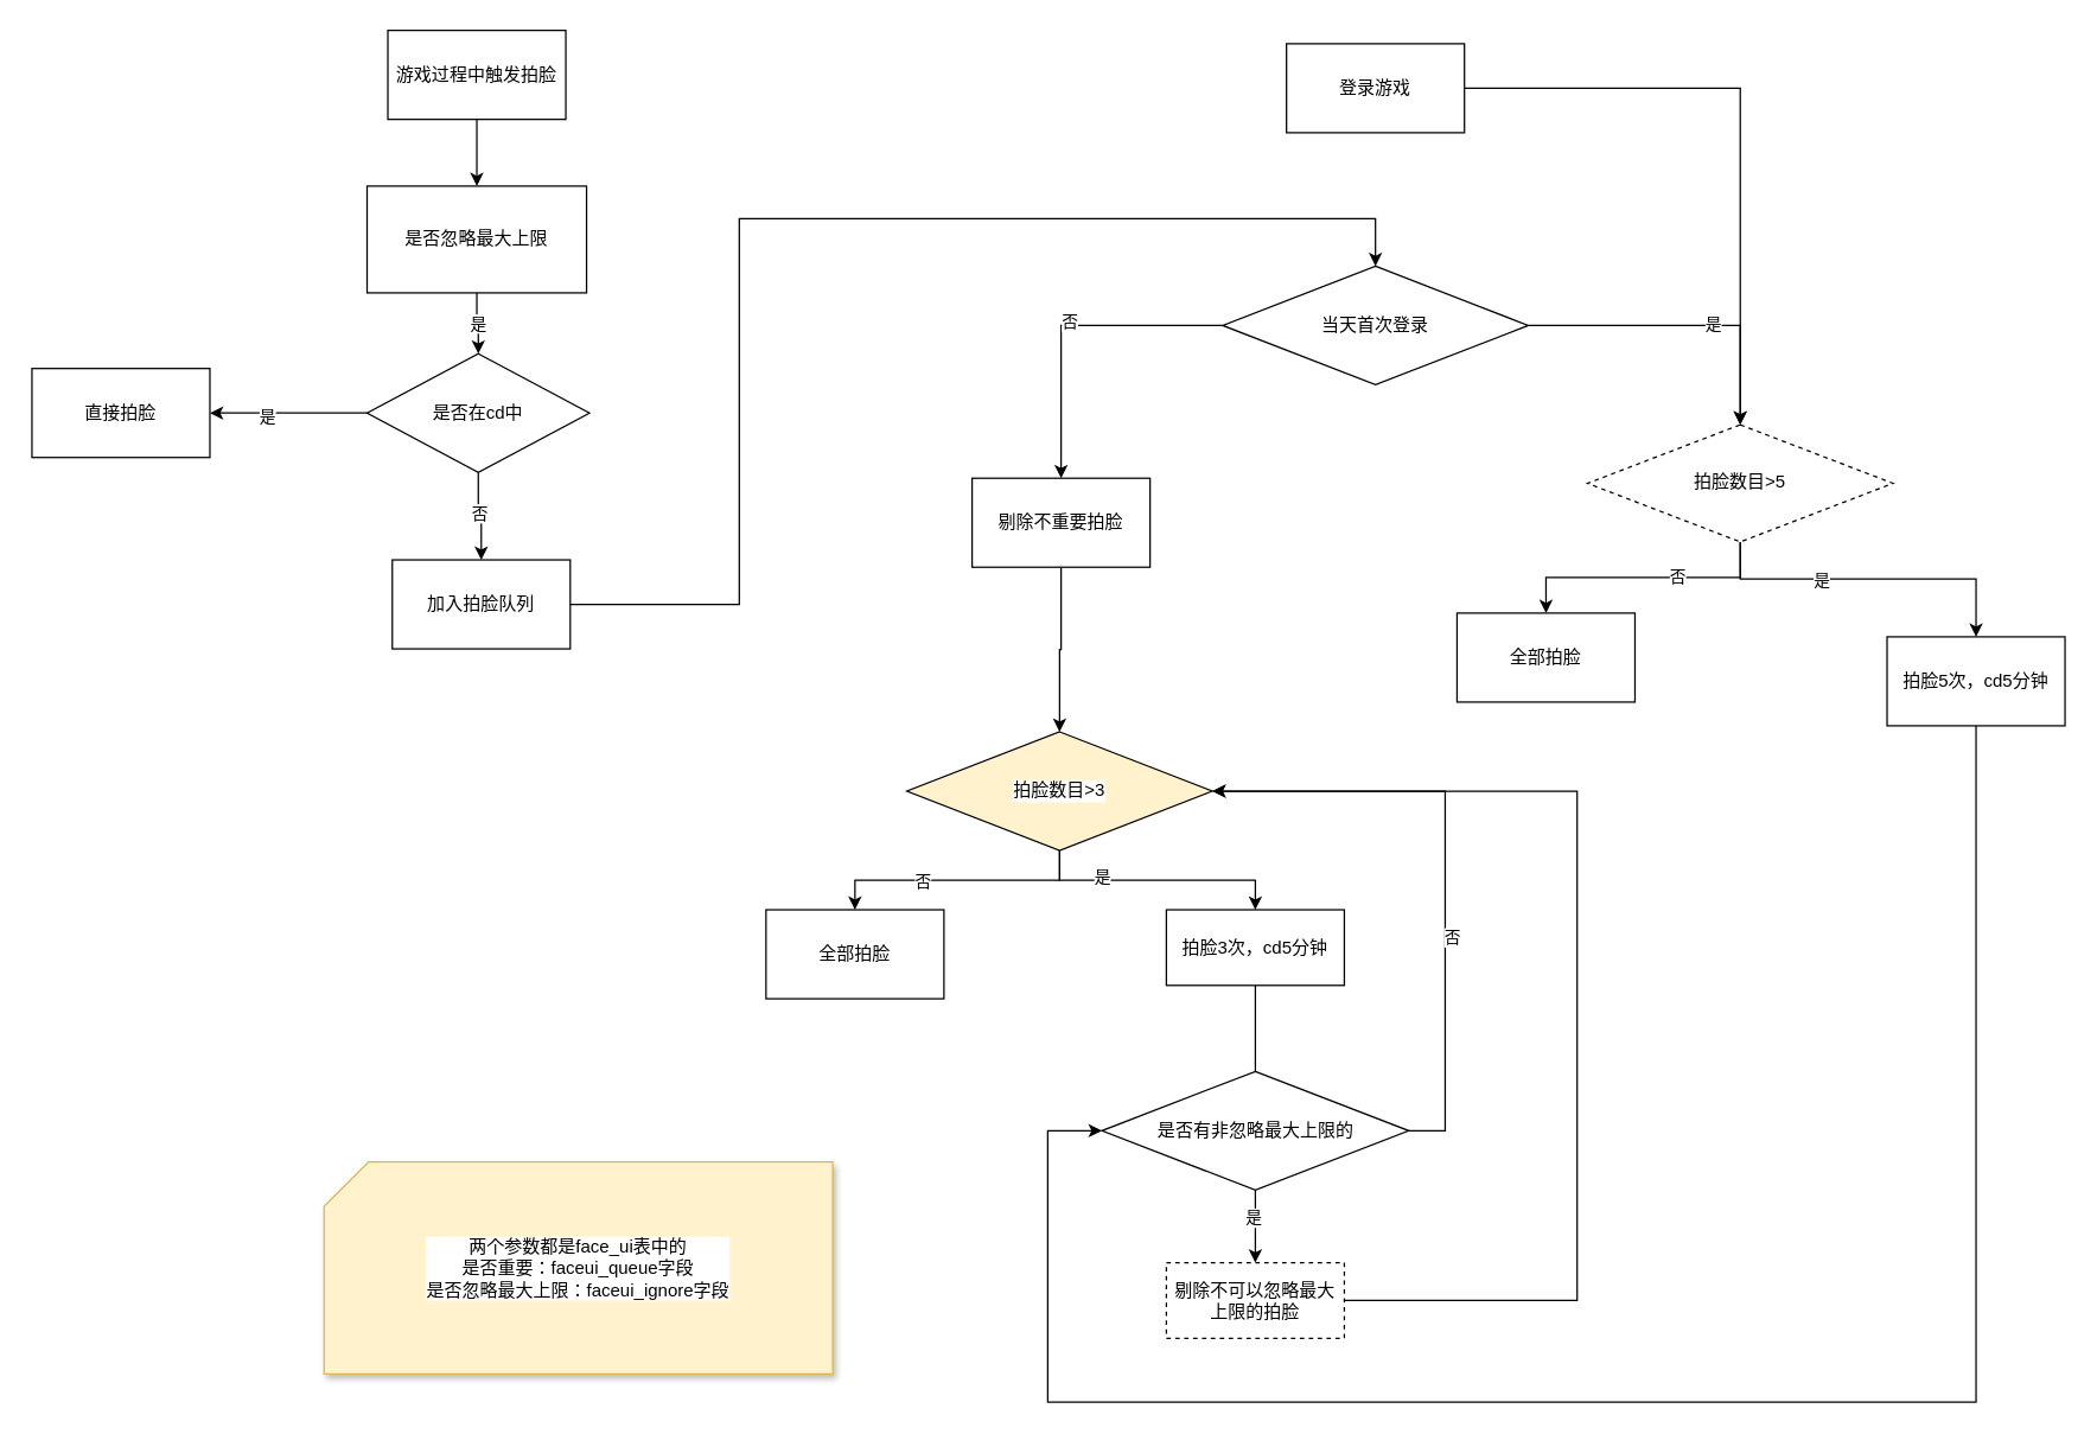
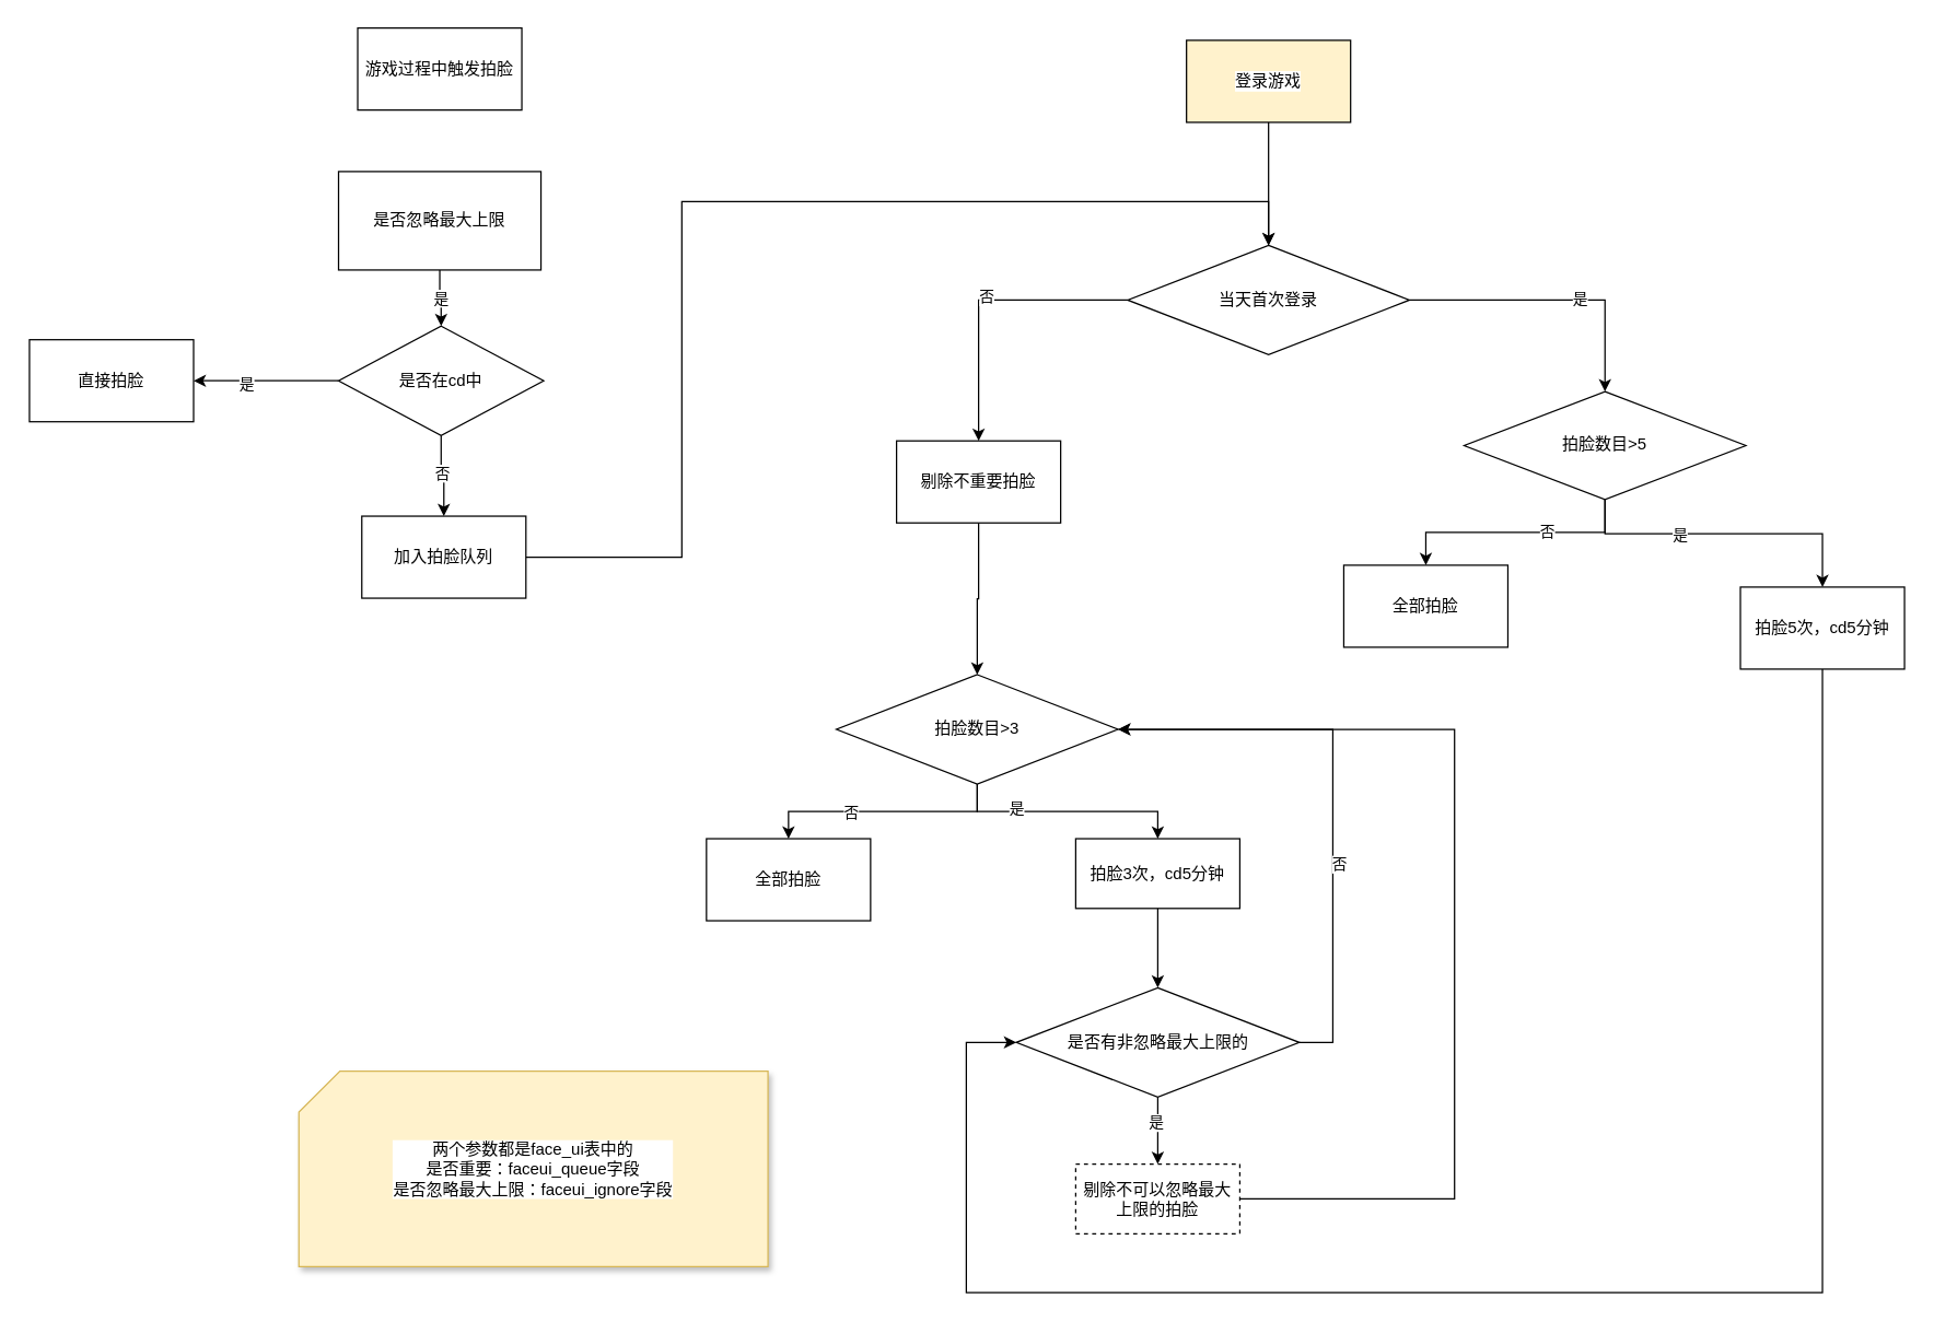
- <mxCell id="46" value="登录游戏" style="rounded=0;whiteSpace=wrap;html=1;labelBackgroundColor=#FFFFFF;" vertex="1" parent="1"><mxGeometry x="867" y="29" width="120" height="60" as="geometry" /></mxCell>
+ <mxCell id="46" value="登录游戏" style="rounded=0;whiteSpace=wrap;html=1;labelBackgroundColor=#FFFFFF;fillColor=#fff2cc;" vertex="1" parent="1"><mxGeometry x="867" y="29" width="120" height="60" as="geometry" /></mxCell>
- <mxCell id="45" style="edgeStyle=orthogonalEdgeStyle;rounded=0;orthogonalLoop=1;jettySize=auto;html=1;" edge="1" parent="1" source="46" target="11"><mxGeometry relative="1" as="geometry" /></mxCell>
+ <mxCell id="45" style="edgeStyle=orthogonalEdgeStyle;rounded=0;orthogonalLoop=1;jettySize=auto;html=1;" edge="1" parent="1" source="46" target="6"><mxGeometry relative="1" as="geometry" /></mxCell>
- <mxCell id="33" style="edgeStyle=orthogonalEdgeStyle;rounded=0;orthogonalLoop=1;jettySize=auto;html=1;" edge="1" parent="1" source="34" target="36"><mxGeometry relative="1" as="geometry"><mxPoint x="322" y="181" as="targetPoint" /></mxGeometry></mxCell>
- <mxCell id="11" value="拍脸数目&amp;gt;5" style="rhombus;whiteSpace=wrap;html=1;labelBackgroundColor=#FFFFFF;dashed=1;" vertex="1" parent="1"><mxGeometry x="1070" y="285.94" width="206" height="79" as="geometry" /></mxCell>
+ <mxCell id="11" value="拍脸数目&amp;gt;5" style="rhombus;whiteSpace=wrap;html=1;labelBackgroundColor=#FFFFFF;" vertex="1" parent="1"><mxGeometry x="1070" y="285.94" width="206" height="79" as="geometry" /></mxCell>
- <mxCell id="16" value="拍脸数目&amp;gt;3" style="rhombus;whiteSpace=wrap;html=1;labelBackgroundColor=#FFFFFF;fillColor=#fff2cc;" vertex="1" parent="1"><mxGeometry x="611" y="493" width="206" height="80" as="geometry" /></mxCell>
+ <mxCell id="16" value="拍脸数目&amp;gt;3" style="rhombus;whiteSpace=wrap;html=1;labelBackgroundColor=#FFFFFF;" vertex="1" parent="1"><mxGeometry x="611" y="493" width="206" height="80" as="geometry" /></mxCell>
- <mxCell id="26" style="edgeStyle=orthogonalEdgeStyle;rounded=0;orthogonalLoop=1;jettySize=auto;html=1;endArrow=none;" edge="1" parent="1" source="27" target="23"><mxGeometry relative="1" as="geometry" /></mxCell>
+ <mxCell id="26" style="edgeStyle=orthogonalEdgeStyle;rounded=0;orthogonalLoop=1;jettySize=auto;html=1;" edge="1" parent="1" source="27" target="23"><mxGeometry relative="1" as="geometry" /></mxCell>
